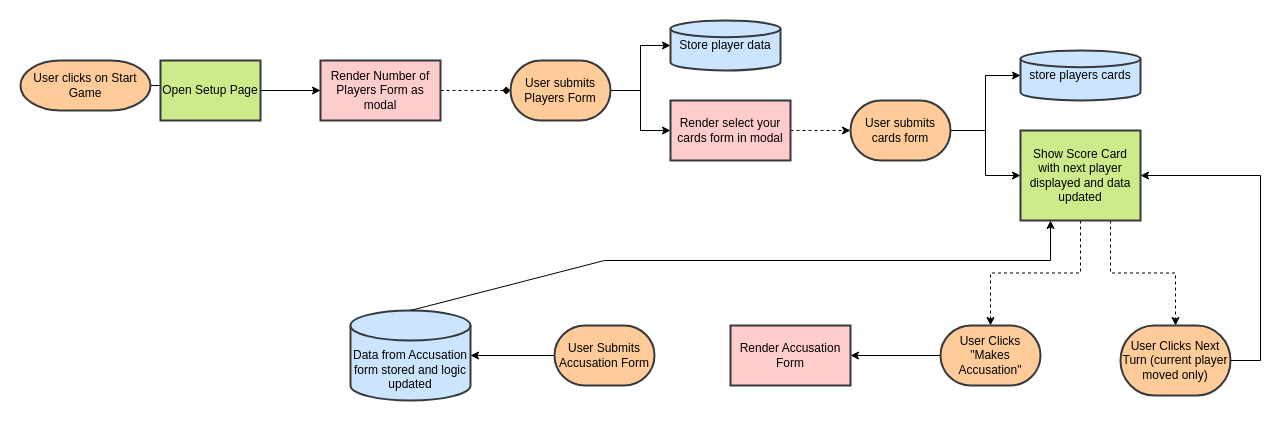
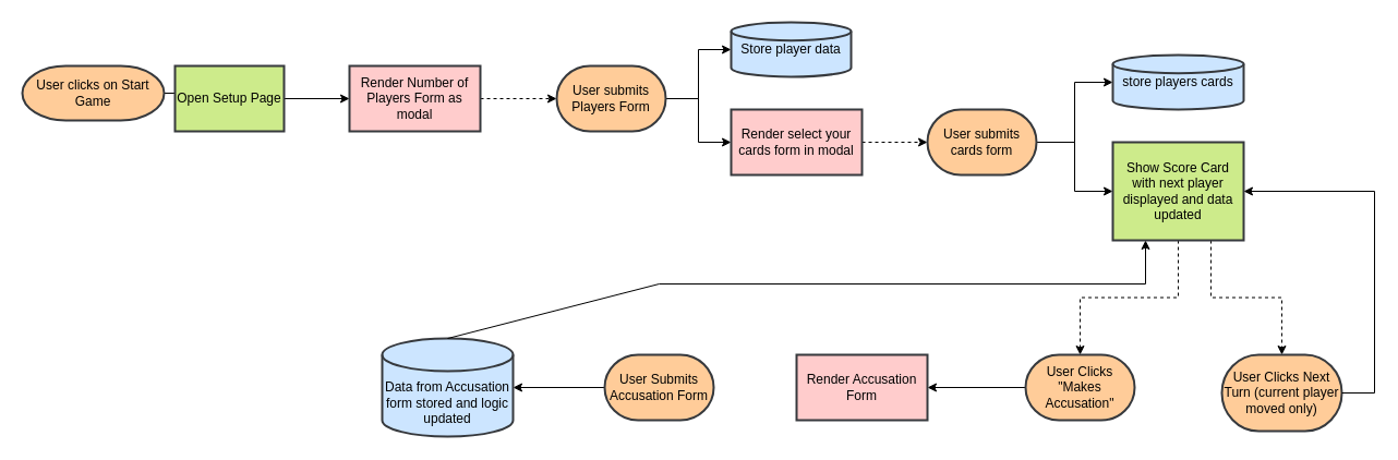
- <mxCell id="4" value="" style="edgeStyle=orthogonalEdgeStyle;rounded=0;orthogonalLoop=1;jettySize=auto;html=1;dashed=1;endArrow=diamond;" parent="1" source="5" target="8" edge="1"><mxGeometry relative="1" as="geometry" /></mxCell>
+ <mxCell id="4" value="" style="edgeStyle=orthogonalEdgeStyle;rounded=0;orthogonalLoop=1;jettySize=auto;html=1;dashed=1;" parent="1" source="5" target="8" edge="1"><mxGeometry relative="1" as="geometry" /></mxCell>
